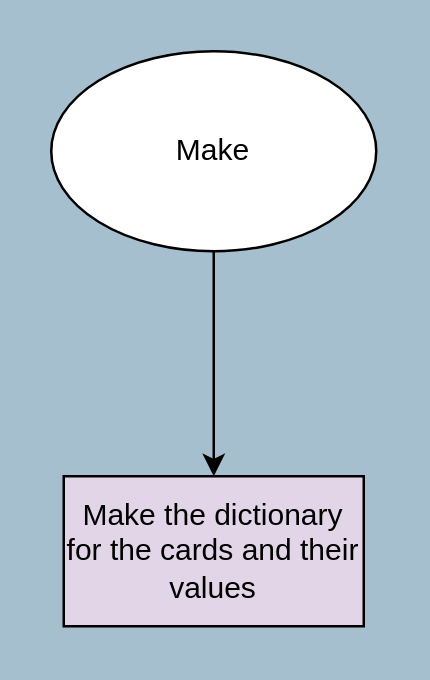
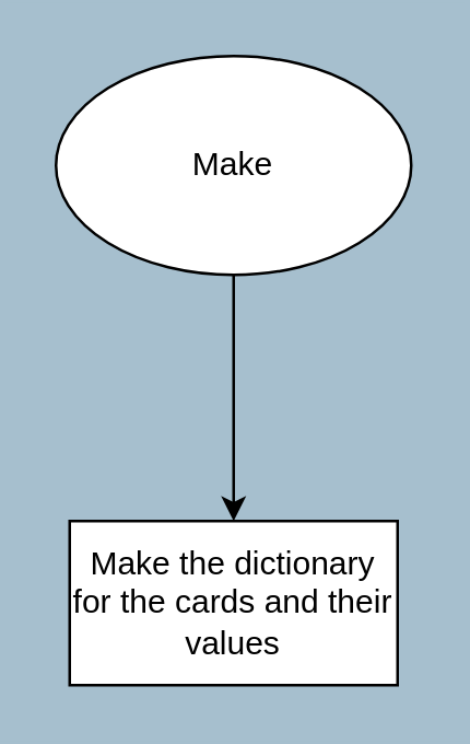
- <mxCell id="4" value="Make the dictionary for the cards and their values" style="whiteSpace=wrap;html=1;fillColor=#e1d5e7;" vertex="1" parent="1"><mxGeometry x="25" y="190" width="120" height="60" as="geometry" /></mxCell>
+ <mxCell id="4" value="Make the dictionary for the cards and their values" style="whiteSpace=wrap;html=1;" vertex="1" parent="1"><mxGeometry x="25" y="190" width="120" height="60" as="geometry" /></mxCell>
